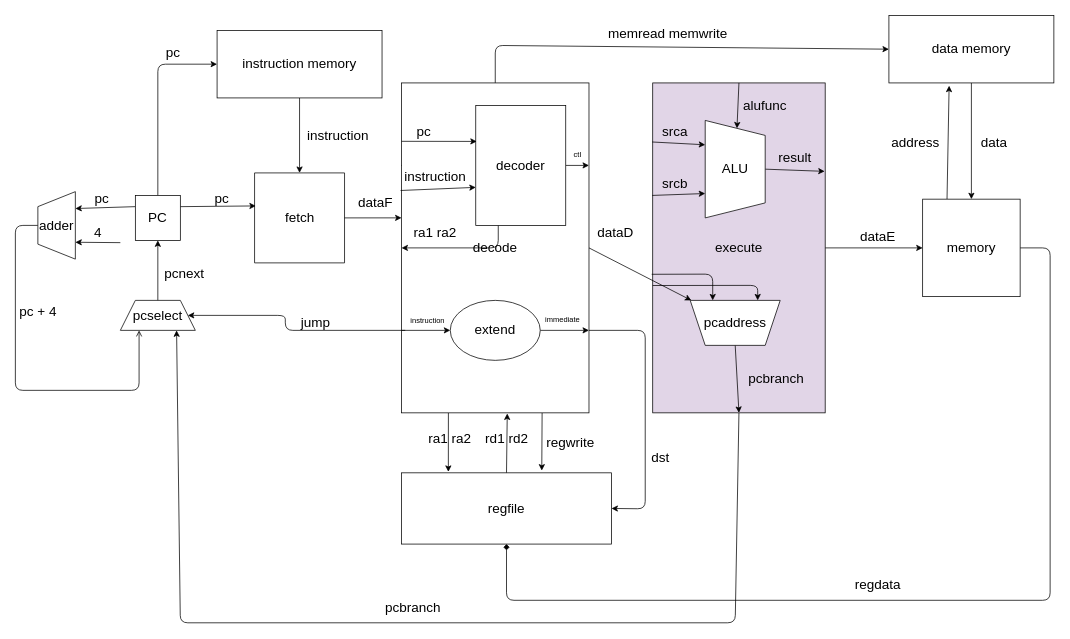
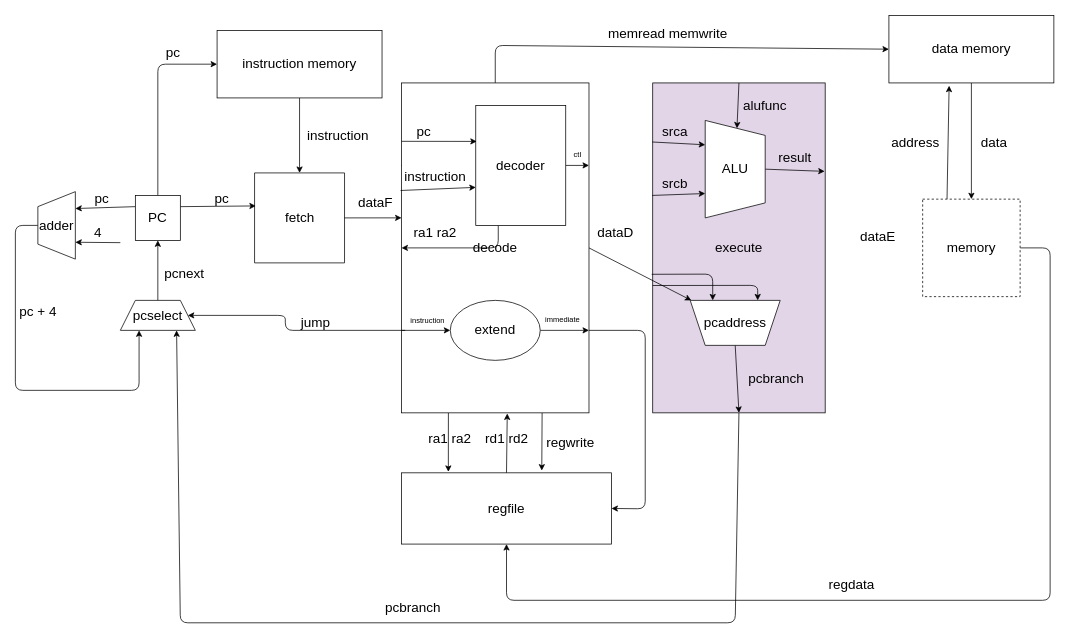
- <mxCell id="3" style="edgeStyle=none;html=1;exitX=0.5;exitY=0;exitDx=0;exitDy=0;entryX=0;entryY=0.5;entryDx=0;entryDy=0;fontSize=18;" parent="1" source="4" target="70" edge="1"><mxGeometry relative="1" as="geometry" /></mxCell>
- <mxCell id="70" value="memory" style="whiteSpace=wrap;html=1;aspect=fixed;fontSize=18;" parent="1" vertex="1"><mxGeometry x="1230" y="265" width="130" height="130" as="geometry" /></mxCell>
+ <mxCell id="70" value="memory" style="whiteSpace=wrap;html=1;aspect=fixed;fontSize=18;dashed=1;" parent="1" vertex="1"><mxGeometry x="1230" y="265" width="130" height="130" as="geometry" /></mxCell>
- <mxCell id="37" style="edgeStyle=none;html=1;exitX=0.5;exitY=0;exitDx=0;exitDy=0;entryX=0.25;entryY=1;entryDx=0;entryDy=0;fontSize=18;endArrow=open;" parent="1" source="38" target="25" edge="1"><mxGeometry relative="1" as="geometry"><Array as="points"><mxPoint x="20" y="300" /><mxPoint x="20" y="520" /><mxPoint x="185" y="520" /></Array></mxGeometry></mxCell>
+ <mxCell id="37" style="edgeStyle=none;html=1;exitX=0.5;exitY=0;exitDx=0;exitDy=0;entryX=0.25;entryY=1;entryDx=0;entryDy=0;fontSize=18;" parent="1" source="38" target="25" edge="1"><mxGeometry relative="1" as="geometry"><Array as="points"><mxPoint x="20" y="300" /><mxPoint x="20" y="520" /><mxPoint x="185" y="520" /></Array></mxGeometry></mxCell>
- <mxCell id="82" value="dst" style="text;html=1;align=center;verticalAlign=middle;resizable=0;points=[];autosize=1;strokeColor=none;fillColor=none;fontSize=18;" parent="1" vertex="1"><mxGeometry x="860" y="595" width="40" height="30" as="geometry" /></mxCell>
- <mxCell id="69" style="edgeStyle=none;html=1;exitX=1;exitY=0.5;exitDx=0;exitDy=0;fontSize=18;entryX=0.5;entryY=0;entryDx=0;entryDy=0;endArrow=diamond;" parent="1" source="70" target="31" edge="1"><mxGeometry relative="1" as="geometry"><mxPoint x="1450" y="329.5" as="targetPoint" /><Array as="points"><mxPoint x="1400" y="330" /><mxPoint x="1400" y="800" /><mxPoint x="675" y="800" /></Array></mxGeometry></mxCell>
+ <mxCell id="69" style="edgeStyle=none;html=1;exitX=1;exitY=0.5;exitDx=0;exitDy=0;fontSize=18;entryX=0.5;entryY=0;entryDx=0;entryDy=0;" parent="1" source="70" target="31" edge="1"><mxGeometry relative="1" as="geometry"><mxPoint x="1450" y="329.5" as="targetPoint" /><Array as="points"><mxPoint x="1400" y="330" /><mxPoint x="1400" y="800" /><mxPoint x="675" y="800" /></Array></mxGeometry></mxCell>
- <mxCell id="81" value="regdata" style="text;html=1;align=center;verticalAlign=middle;resizable=0;points=[];autosize=1;strokeColor=none;fillColor=none;fontSize=18;" parent="1" vertex="1"><mxGeometry x="1130" y="765" width="80" height="30" as="geometry" /></mxCell>
+ <mxCell id="81" value="regdata" style="text;html=1;align=center;verticalAlign=middle;resizable=0;points=[];autosize=1;strokeColor=none;fillColor=none;fontSize=18;" parent="1" vertex="1"><mxGeometry x="1095" y="765" width="80" height="30" as="geometry" /></mxCell>
